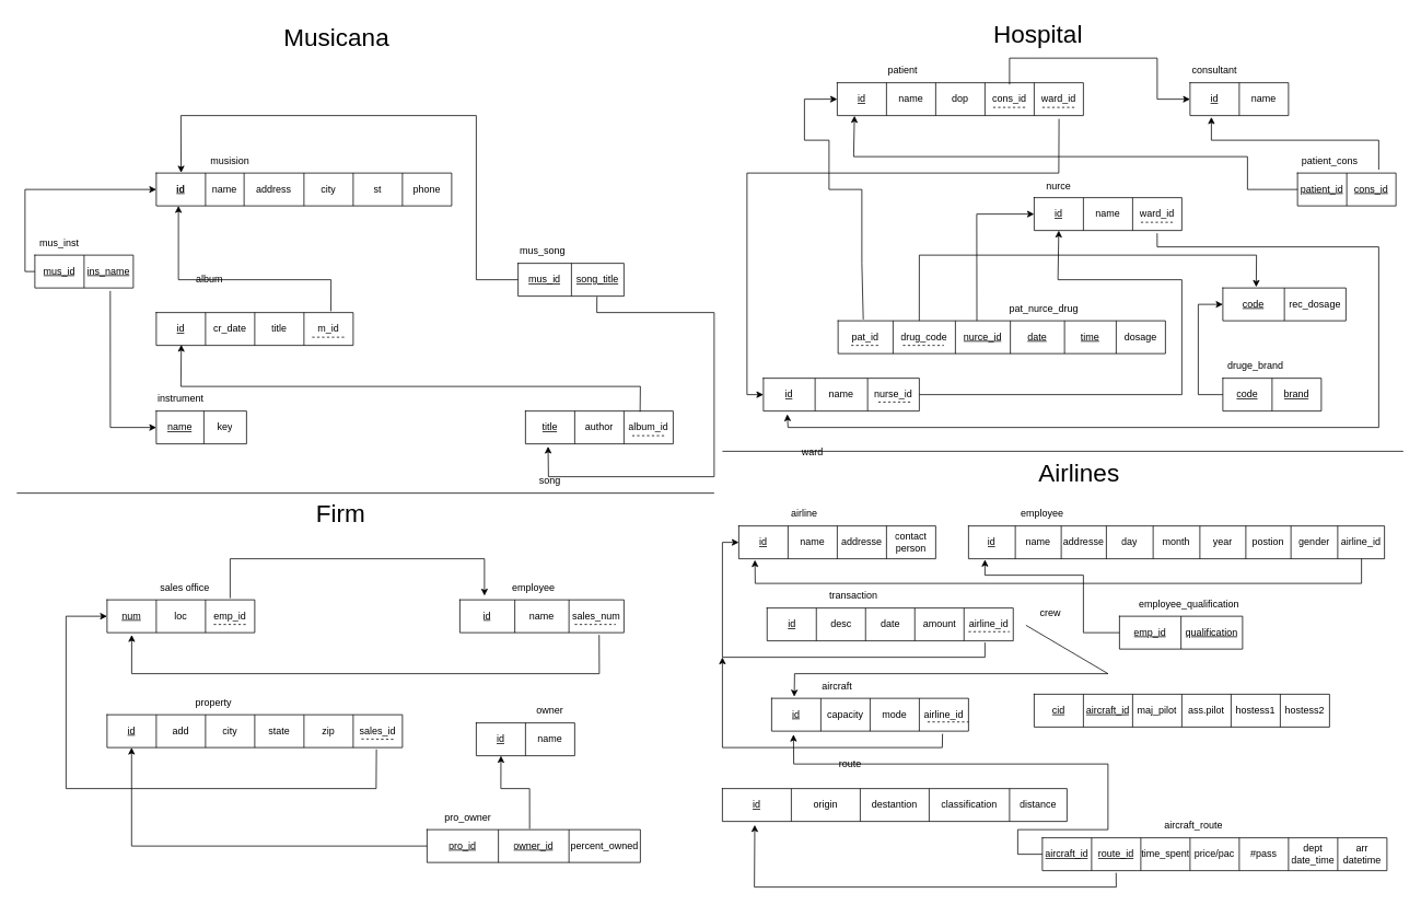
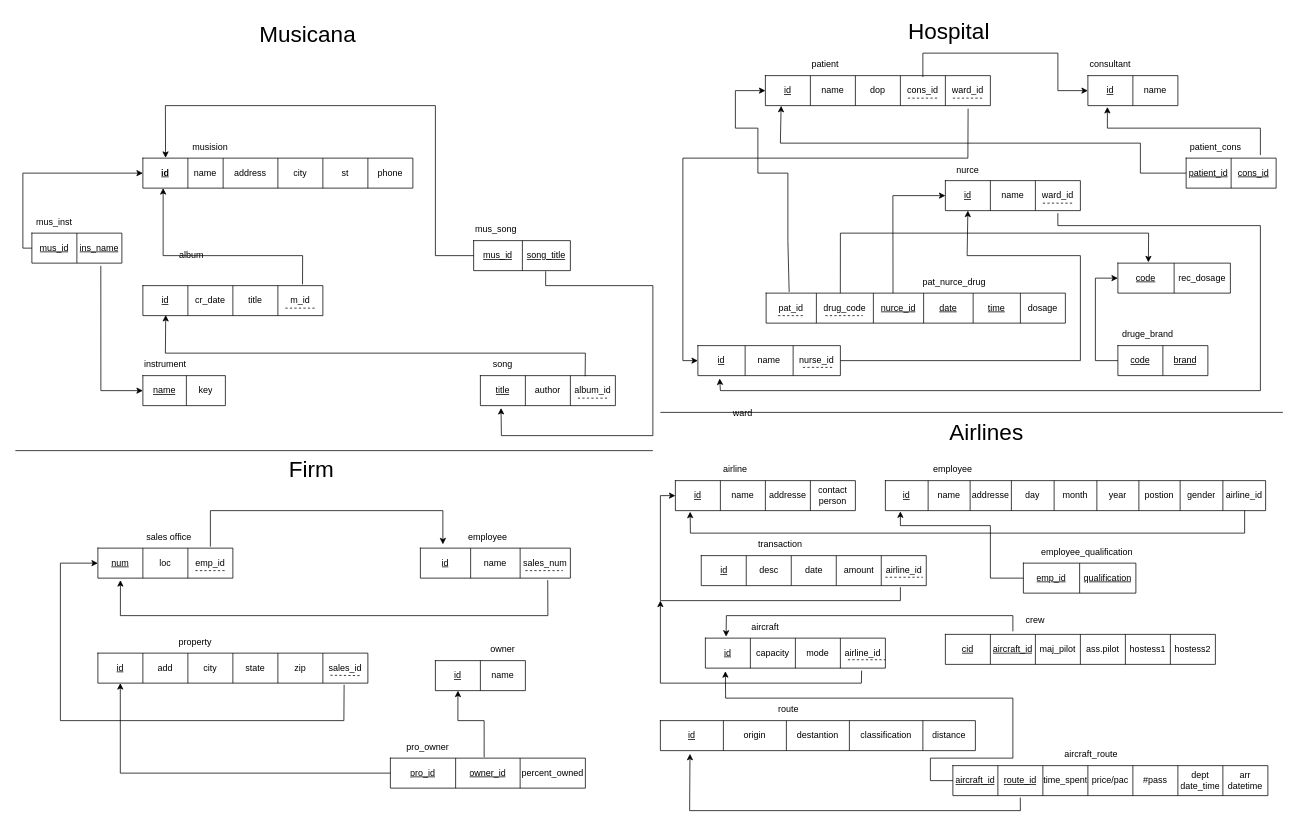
- <mxCell id="28" value="song" style="text;html=1;align=center;verticalAlign=middle;whiteSpace=wrap;rounded=0;" vertex="1" parent="1"><mxGeometry x="640" y="570" width="60" height="30" as="geometry" /></mxCell>
+ <mxCell id="28" value="song" style="text;html=1;align=center;verticalAlign=middle;whiteSpace=wrap;rounded=0;" vertex="1" parent="1"><mxGeometry x="640" y="470" width="60" height="30" as="geometry" /></mxCell>
- <mxCell id="210" value="crew" style="text;html=1;align=center;verticalAlign=middle;whiteSpace=wrap;rounded=0;" vertex="1" parent="1"><mxGeometry x="1250" y="731" width="60" height="30" as="geometry" /></mxCell>
+ <mxCell id="210" value="crew" style="text;html=1;align=center;verticalAlign=middle;whiteSpace=wrap;rounded=0;" vertex="1" parent="1"><mxGeometry x="1350" y="811" width="60" height="30" as="geometry" /></mxCell>
- <mxCell id="211" value="route" style="text;html=1;align=center;verticalAlign=middle;whiteSpace=wrap;rounded=0;" vertex="1" parent="1"><mxGeometry x="1006" y="915" width="60" height="30" as="geometry" /></mxCell>
+ <mxCell id="211" value="route" style="text;html=1;align=center;verticalAlign=middle;whiteSpace=wrap;rounded=0;" vertex="1" parent="1"><mxGeometry x="1021" y="930" width="60" height="30" as="geometry" /></mxCell>
